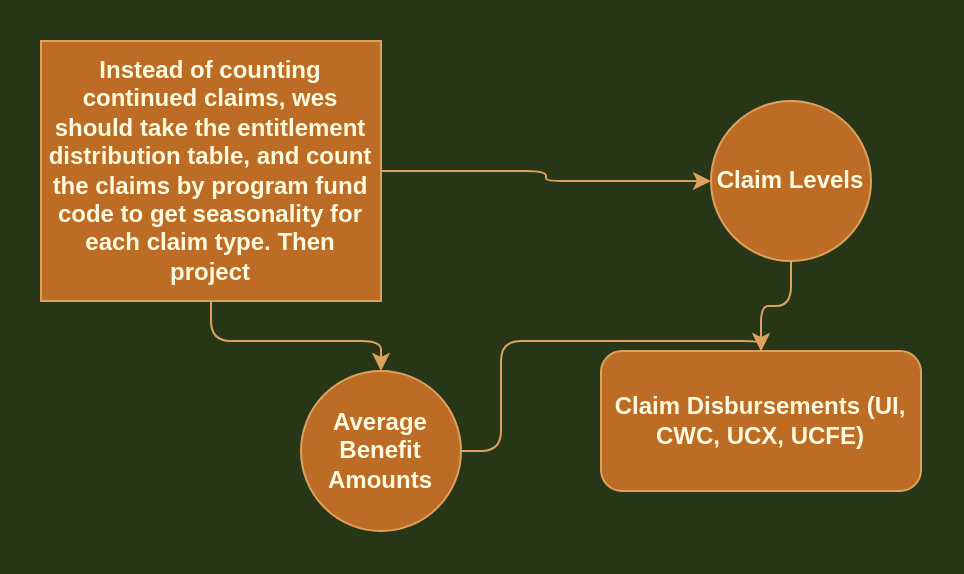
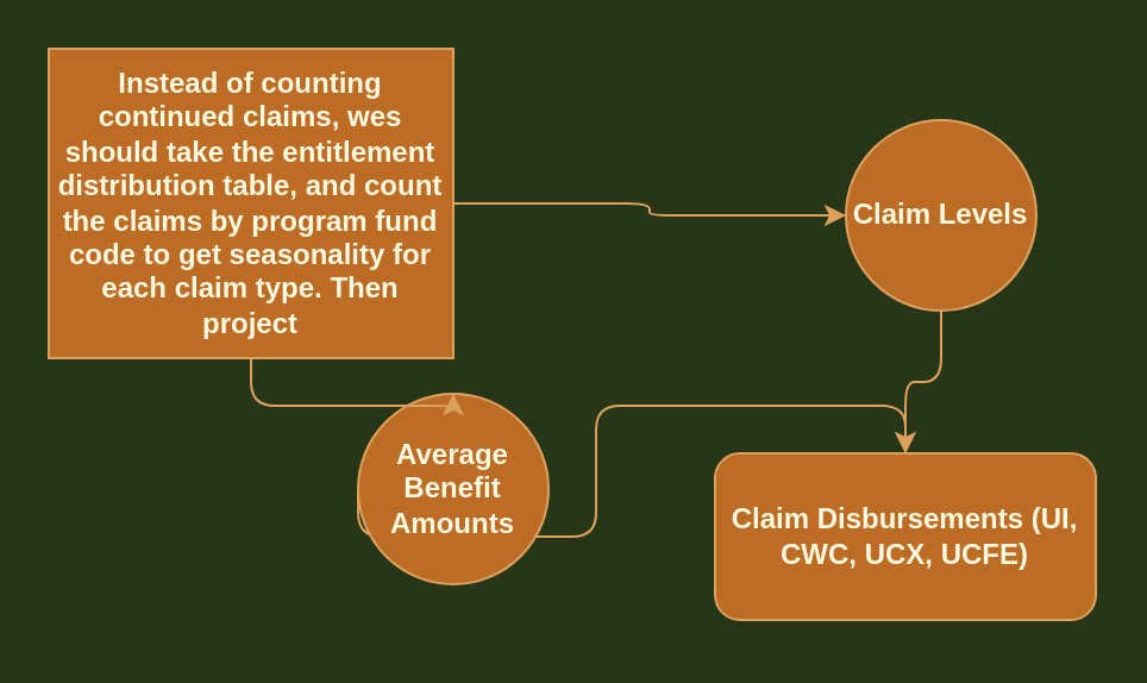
- <mxCell id="2" value="&lt;b&gt;Claim Disbursements (UI, CWC, UCX, UCFE)&lt;/b&gt;" style="rounded=1;whiteSpace=wrap;html=1;fontSize=12;glass=0;strokeWidth=1;shadow=0;fillColor=#BC6C25;strokeColor=#DDA15E;fontColor=#FEFAE0;" parent="1" vertex="1"><mxGeometry x="300" y="175" width="160" height="70" as="geometry" /></mxCell>
+ <mxCell id="2" value="&lt;b&gt;Claim Disbursements (UI, CWC, UCX, UCFE)&lt;/b&gt;" style="rounded=1;whiteSpace=wrap;html=1;fontSize=12;glass=0;strokeWidth=1;shadow=0;fillColor=#BC6C25;strokeColor=#DDA15E;fontColor=#FEFAE0;" parent="1" vertex="1"><mxGeometry x="300" y="190" width="160" height="70" as="geometry" /></mxCell>
- <mxCell id="4" value="&lt;b&gt;Average Benefit Amounts&lt;/b&gt;" style="ellipse;whiteSpace=wrap;html=1;aspect=fixed;rounded=0;sketch=0;fontColor=#FEFAE0;strokeColor=#DDA15E;fillColor=#BC6C25;" vertex="1" parent="1"><mxGeometry x="150" y="185" width="80" height="80" as="geometry" /></mxCell>
+ <mxCell id="4" value="&lt;b&gt;Average Benefit Amounts&lt;/b&gt;" style="ellipse;whiteSpace=wrap;html=1;aspect=fixed;rounded=0;sketch=0;fontColor=#FEFAE0;strokeColor=#DDA15E;fillColor=#BC6C25;" vertex="1" parent="1"><mxGeometry x="150" y="165" width="80" height="80" as="geometry" /></mxCell>
